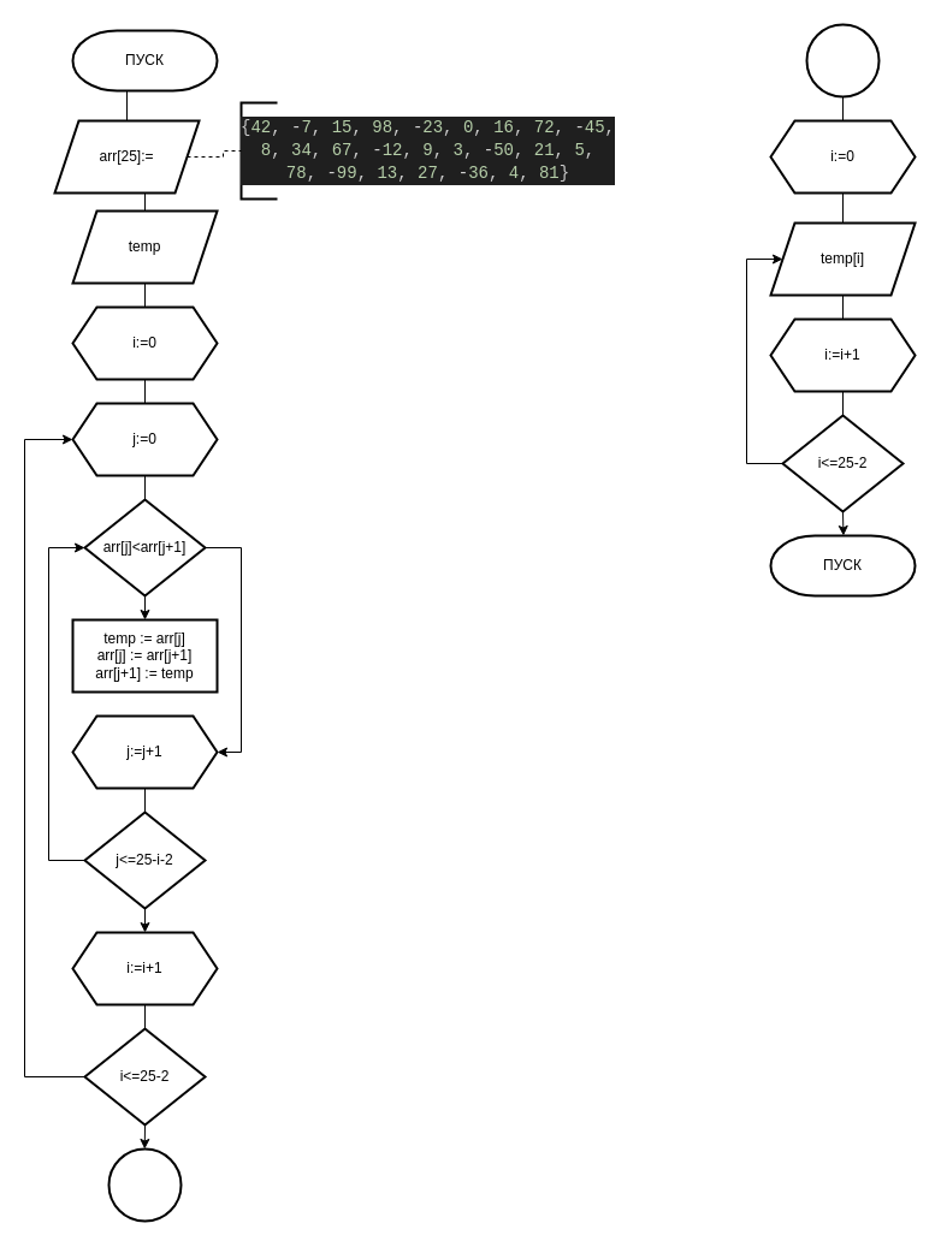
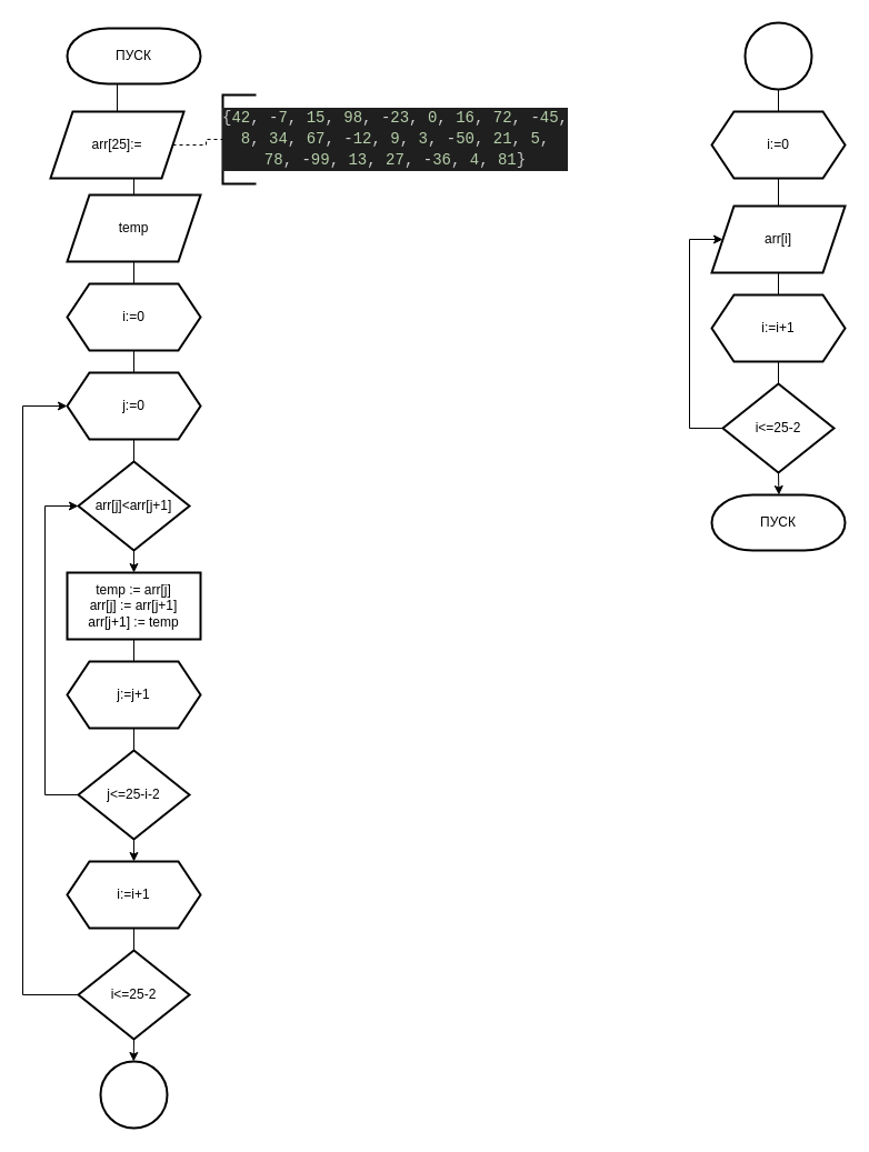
- <mxCell id="36" value="temp[i]" style="shape=parallelogram;perimeter=parallelogramPerimeter;whiteSpace=wrap;html=1;fixedSize=1;strokeWidth=2;" vertex="1" parent="1"><mxGeometry x="640" y="185" width="120" height="60" as="geometry" /></mxCell>
+ <mxCell id="36" value="arr[i]" style="shape=parallelogram;perimeter=parallelogramPerimeter;whiteSpace=wrap;html=1;fixedSize=1;strokeWidth=2;" vertex="1" parent="1"><mxGeometry x="640" y="185" width="120" height="60" as="geometry" /></mxCell>
- <mxCell id="16" style="edgeStyle=orthogonalEdgeStyle;rounded=0;orthogonalLoop=1;jettySize=auto;html=1;exitX=1;exitY=0.5;exitDx=0;exitDy=0;entryX=1;entryY=0.5;entryDx=0;entryDy=0;" edge="1" parent="1" source="17" target="21"><mxGeometry relative="1" as="geometry"><Array as="points"><mxPoint x="200" y="455" /><mxPoint x="200" y="625" /></Array></mxGeometry></mxCell>
+ <mxCell id="18" style="edgeStyle=orthogonalEdgeStyle;rounded=0;orthogonalLoop=1;jettySize=auto;html=1;exitX=0.5;exitY=1;exitDx=0;exitDy=0;entryX=0.5;entryY=0;entryDx=0;entryDy=0;endArrow=none;endFill=0;" edge="1" parent="1" source="19" target="21"><mxGeometry relative="1" as="geometry" /></mxCell>
